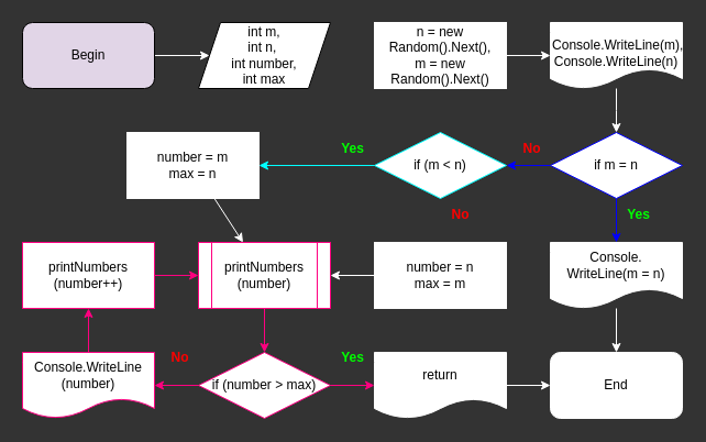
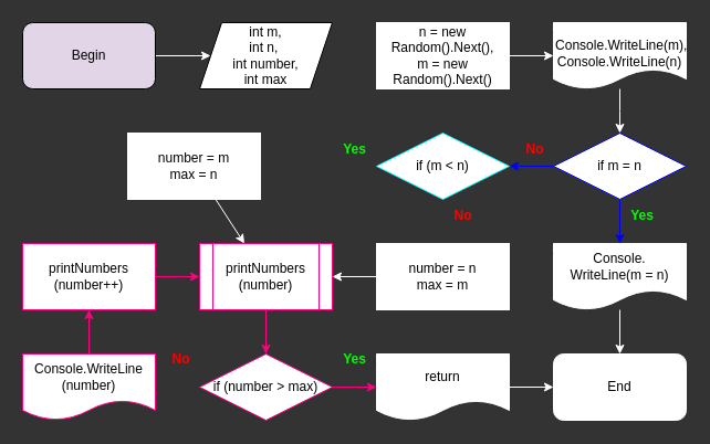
- <mxCell id="9" value="" style="edgeStyle=none;html=1;strokeColor=#00FFFF;" edge="1" parent="1" source="10" target="12"><mxGeometry relative="1" as="geometry" /></mxCell>
- <mxCell id="25" value="" style="edgeStyle=none;rounded=0;html=1;strokeColor=#FF0080;fontColor=#000000;" edge="1" parent="1" source="27" target="31"><mxGeometry relative="1" as="geometry" /></mxCell>
